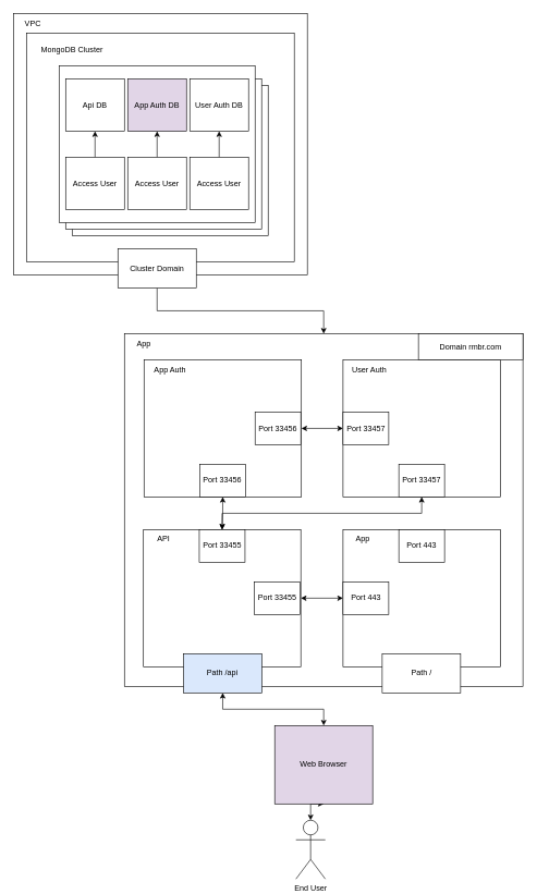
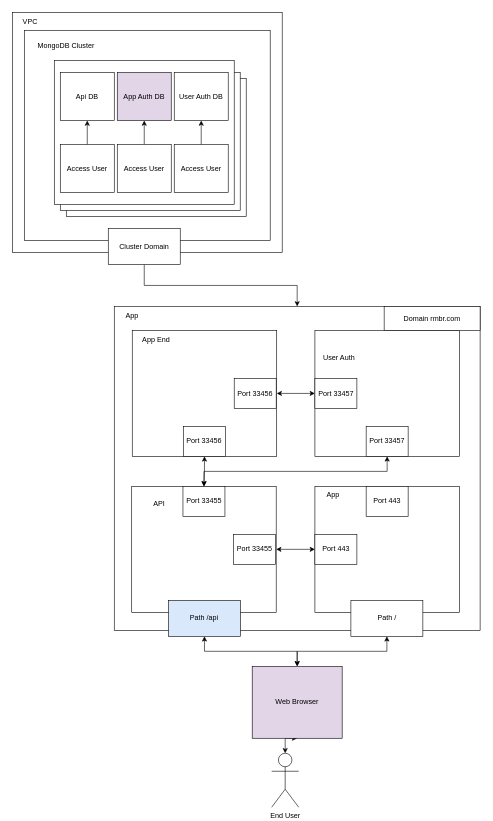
- <mxCell id="30" value="App Auth" style="text;html=1;strokeColor=none;fillColor=none;align=center;verticalAlign=middle;whiteSpace=wrap;rounded=0;" vertex="1" parent="1"><mxGeometry x="230" y="550" width="60" height="30" as="geometry" /></mxCell>
+ <mxCell id="30" value="App End" style="text;html=1;strokeColor=none;fillColor=none;align=center;verticalAlign=middle;whiteSpace=wrap;rounded=0;" vertex="1" parent="1"><mxGeometry x="230" y="550" width="60" height="30" as="geometry" /></mxCell>
- <mxCell id="31" value="User Auth" style="text;html=1;strokeColor=none;fillColor=none;align=center;verticalAlign=middle;whiteSpace=wrap;rounded=0;" vertex="1" parent="1"><mxGeometry x="534.56" y="550" width="60" height="30" as="geometry" /></mxCell>
+ <mxCell id="31" value="User Auth" style="text;html=1;strokeColor=none;fillColor=none;align=center;verticalAlign=middle;whiteSpace=wrap;rounded=0;" vertex="1" parent="1"><mxGeometry x="534.56" y="580" width="60" height="30" as="geometry" /></mxCell>
- <mxCell id="32" value="API" style="text;html=1;strokeColor=none;fillColor=none;align=center;verticalAlign=middle;whiteSpace=wrap;rounded=0;" vertex="1" parent="1"><mxGeometry x="220" y="810" width="60" height="30" as="geometry" /></mxCell>
+ <mxCell id="32" value="API" style="text;html=1;strokeColor=none;fillColor=none;align=center;verticalAlign=middle;whiteSpace=wrap;rounded=0;" vertex="1" parent="1"><mxGeometry x="235" y="825" width="60" height="30" as="geometry" /></mxCell>
+ <mxCell id="37" style="edgeStyle=orthogonalEdgeStyle;rounded=0;orthogonalLoop=1;jettySize=auto;html=1;exitX=0.5;exitY=0;exitDx=0;exitDy=0;entryX=0.5;entryY=1;entryDx=0;entryDy=0;startArrow=classic;startFill=1;" edge="1" parent="1" source="38" target="48"><mxGeometry relative="1" as="geometry" /></mxCell>
